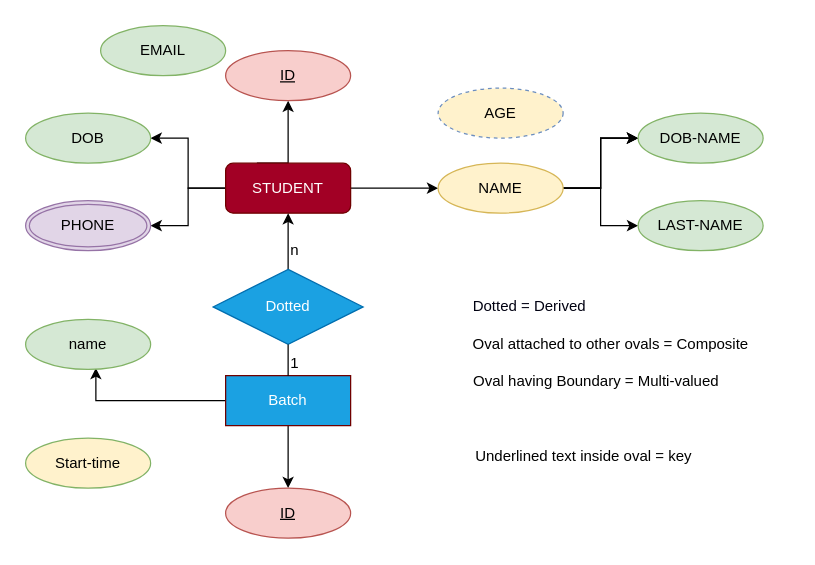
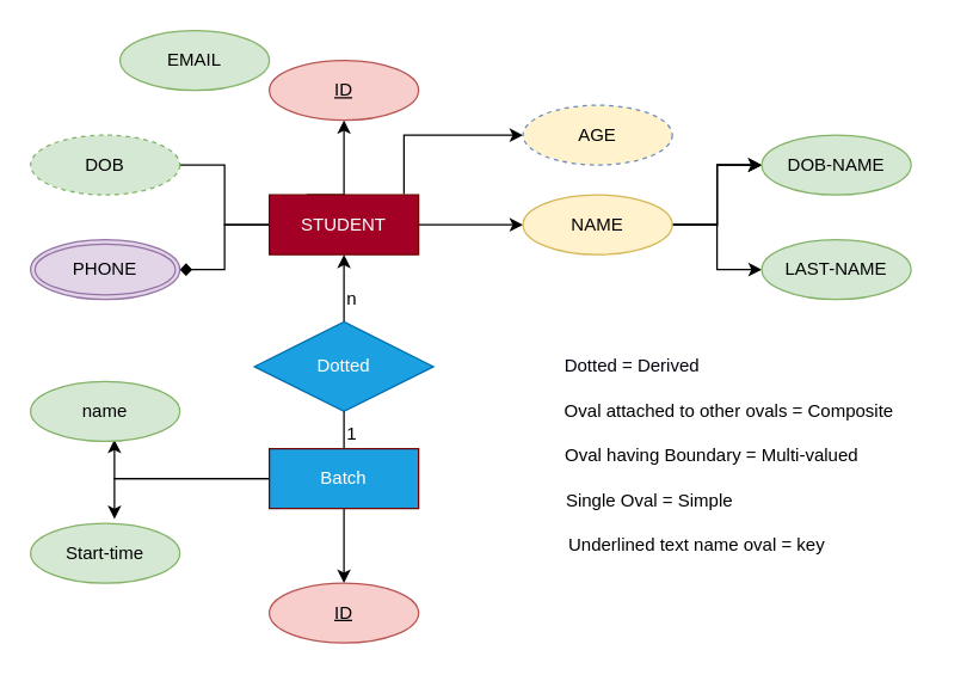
+ <mxCell id="4" style="edgeStyle=orthogonalEdgeStyle;rounded=0;orthogonalLoop=1;jettySize=auto;html=1;exitX=0.902;exitY=-0.014;exitDx=0;exitDy=0;entryX=0;entryY=0.5;entryDx=0;entryDy=0;exitPerimeter=0;" edge="1" parent="1" source="7" target="11"><mxGeometry relative="1" as="geometry"><Array as="points"><mxPoint x="270" y="90" /></Array></mxGeometry></mxCell>
- <mxCell id="10" value="DOB" style="ellipse;whiteSpace=wrap;html=1;align=center;fillColor=#d5e8d4;strokeColor=#82b366;" vertex="1" parent="1"><mxGeometry x="20" y="90" width="100" height="40" as="geometry" /></mxCell>
+ <mxCell id="10" value="DOB" style="ellipse;whiteSpace=wrap;html=1;align=center;fillColor=#d5e8d4;strokeColor=#82b366;dashed=1;" vertex="1" parent="1"><mxGeometry x="20" y="90" width="100" height="40" as="geometry" /></mxCell>
- <mxCell id="3" value="" style="edgeStyle=orthogonalEdgeStyle;rounded=0;orthogonalLoop=1;jettySize=auto;html=1;" edge="1" parent="1" source="7" target="10"><mxGeometry relative="1" as="geometry" /></mxCell>
+ <mxCell id="3" value="" style="edgeStyle=orthogonalEdgeStyle;rounded=0;orthogonalLoop=1;jettySize=auto;html=1;endArrow=none;" edge="1" parent="1" source="7" target="10"><mxGeometry relative="1" as="geometry" /></mxCell>
- <mxCell id="7" value="STUDENT" style="whiteSpace=wrap;html=1;align=center;fillColor=#a20025;fontColor=#ffffff;strokeColor=#6F0000;rounded=1;" vertex="1" parent="1"><mxGeometry x="180" y="130" width="100" height="40" as="geometry" /></mxCell>
+ <mxCell id="7" value="STUDENT" style="whiteSpace=wrap;html=1;align=center;fillColor=#a20025;fontColor=#ffffff;strokeColor=#6F0000;" vertex="1" parent="1"><mxGeometry x="180" y="130" width="100" height="40" as="geometry" /></mxCell>
- <mxCell id="6" style="edgeStyle=orthogonalEdgeStyle;rounded=0;orthogonalLoop=1;jettySize=auto;html=1;entryX=1;entryY=0.5;entryDx=0;entryDy=0;" edge="1" parent="1" source="7" target="19"><mxGeometry relative="1" as="geometry"><mxPoint x="150" y="190" as="targetPoint" /><Array as="points"><mxPoint x="150" y="150" /><mxPoint x="150" y="180" /></Array></mxGeometry></mxCell>
+ <mxCell id="6" style="edgeStyle=orthogonalEdgeStyle;rounded=0;orthogonalLoop=1;jettySize=auto;html=1;entryX=1;entryY=0.5;entryDx=0;entryDy=0;endArrow=diamond;" edge="1" parent="1" source="7" target="19"><mxGeometry relative="1" as="geometry"><mxPoint x="150" y="190" as="targetPoint" /><Array as="points"><mxPoint x="150" y="150" /><mxPoint x="150" y="180" /></Array></mxGeometry></mxCell>
+ <mxCell id="27" style="edgeStyle=orthogonalEdgeStyle;rounded=0;orthogonalLoop=1;jettySize=auto;html=1;exitX=0;exitY=0.5;exitDx=0;exitDy=0;entryX=0.562;entryY=-0.074;entryDx=0;entryDy=0;entryPerimeter=0;" edge="1" parent="1" source="28" target="31"><mxGeometry relative="1" as="geometry" /></mxCell>
+ <mxCell id="23" value="Single Oval = Simple" style="text;html=1;strokeColor=none;fillColor=none;align=center;verticalAlign=middle;whiteSpace=wrap;rounded=0;" vertex="1" parent="1"><mxGeometry x="340" y="320" width="190" height="30" as="geometry" /></mxCell>
- <mxCell id="24" value="Underlined text inside oval = key&amp;nbsp; &amp;nbsp; &amp;nbsp;" style="text;html=1;strokeColor=none;fillColor=none;align=center;verticalAlign=middle;whiteSpace=wrap;rounded=0;" vertex="1" parent="1"><mxGeometry x="360" y="350" width="230" height="30" as="geometry" /></mxCell>
+ <mxCell id="24" value="Underlined text name oval = key&amp;nbsp; &amp;nbsp; &amp;nbsp;" style="text;html=1;strokeColor=none;fillColor=none;align=center;verticalAlign=middle;whiteSpace=wrap;rounded=0;" vertex="1" parent="1"><mxGeometry x="360" y="350" width="230" height="30" as="geometry" /></mxCell>
- <mxCell id="31" value="Start-time" style="ellipse;whiteSpace=wrap;html=1;align=center;fillColor=#fff2cc;strokeColor=#82b366;" vertex="1" parent="1"><mxGeometry x="20" y="350" width="100" height="40" as="geometry" /></mxCell>
+ <mxCell id="31" value="Start-time" style="ellipse;whiteSpace=wrap;html=1;align=center;fillColor=#d5e8d4;strokeColor=#82b366;" vertex="1" parent="1"><mxGeometry x="20" y="350" width="100" height="40" as="geometry" /></mxCell>
